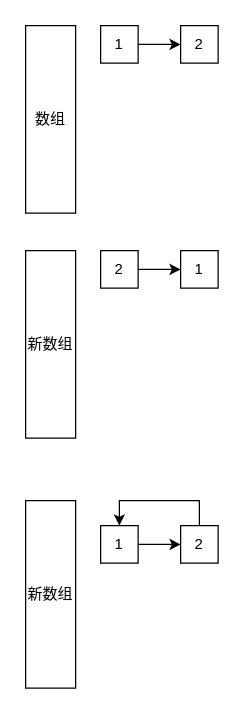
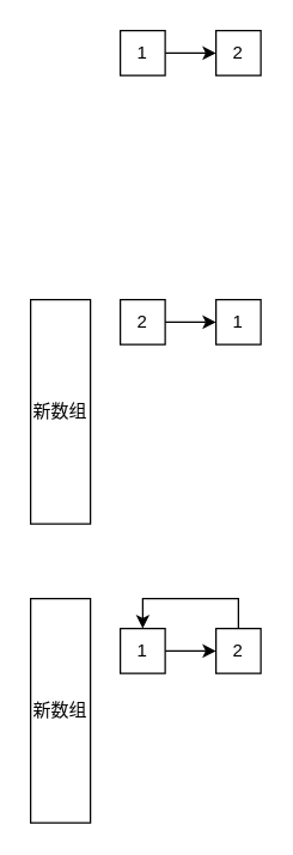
- <mxCell id="2" value="数组" style="rounded=0;whiteSpace=wrap;html=1;" parent="1" vertex="1"><mxGeometry x="20" y="20" width="40" height="150" as="geometry" /></mxCell>
